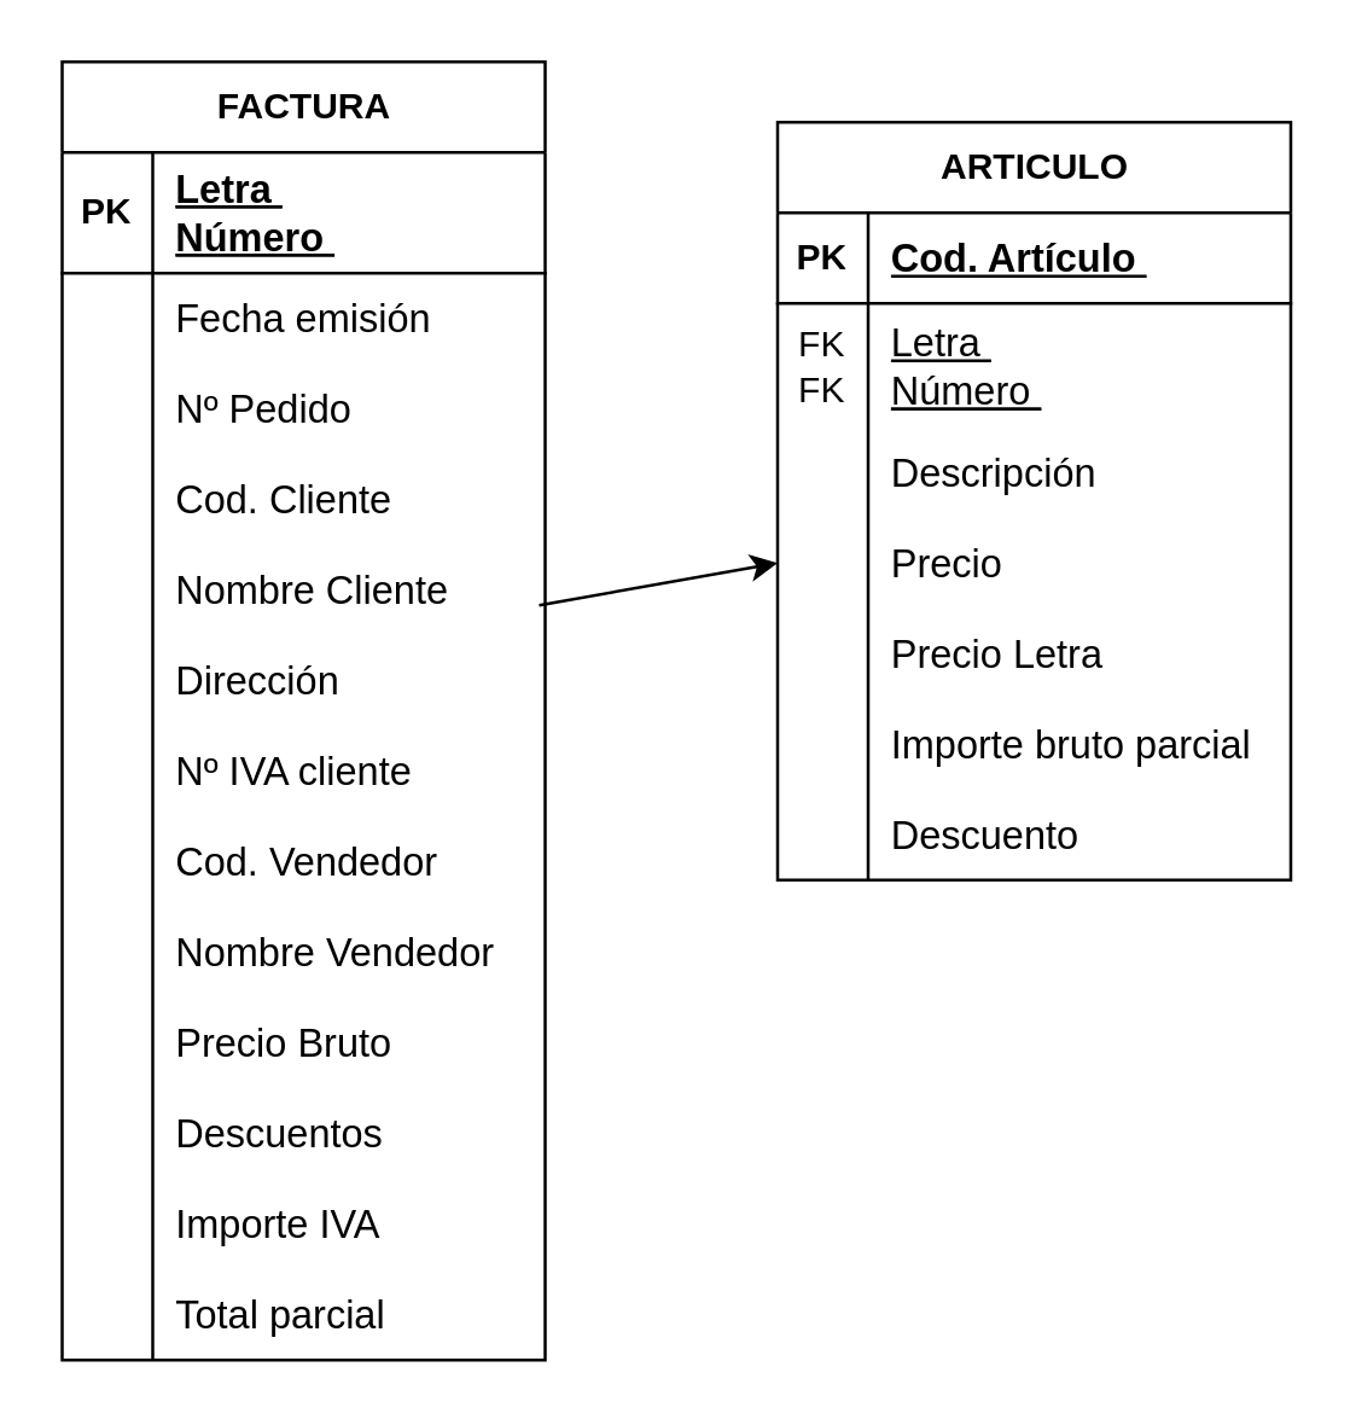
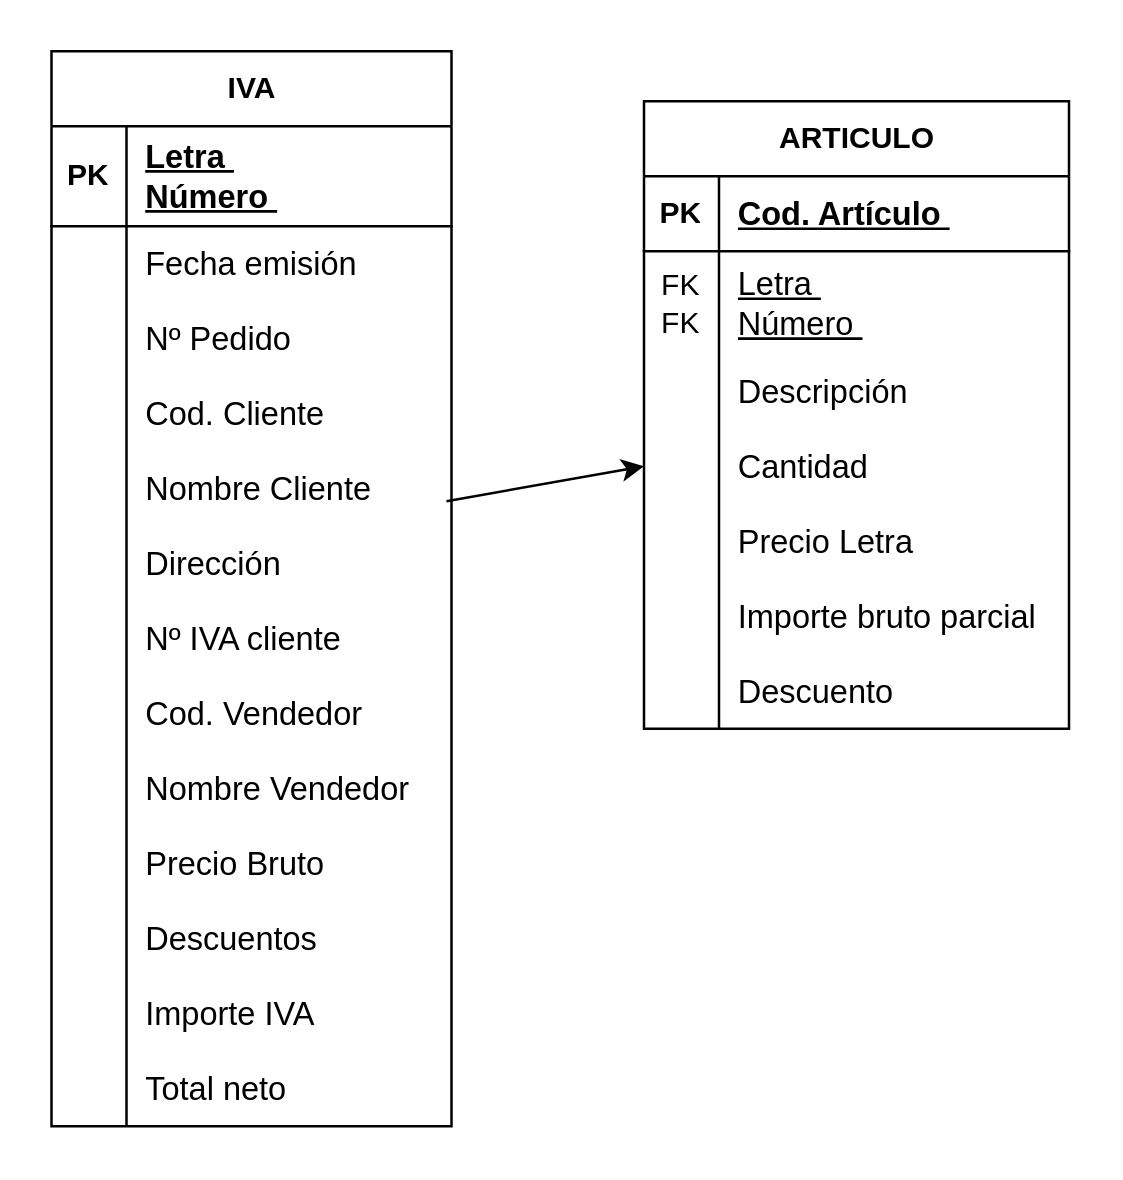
- <mxCell id="2" value="FACTURA" style="shape=table;startSize=30;container=1;collapsible=1;childLayout=tableLayout;fixedRows=1;rowLines=0;fontStyle=1;align=center;resizeLast=1;html=1;" parent="1" vertex="1"><mxGeometry x="20" y="20" width="160" height="430" as="geometry" /></mxCell>
+ <mxCell id="2" value="IVA" style="shape=table;startSize=30;container=1;collapsible=1;childLayout=tableLayout;fixedRows=1;rowLines=0;fontStyle=1;align=center;resizeLast=1;html=1;" parent="1" vertex="1"><mxGeometry x="20" y="20" width="160" height="430" as="geometry" /></mxCell>
- <mxCell id="54" value="&lt;font style=&quot;font-size: 13px;&quot;&gt;Precio&lt;/font&gt;" style="shape=partialRectangle;connectable=0;fillColor=none;top=0;left=0;bottom=0;right=0;align=left;spacingLeft=6;overflow=hidden;whiteSpace=wrap;html=1;" parent="52" vertex="1"><mxGeometry x="30" width="140" height="30" as="geometry"><mxRectangle width="140" height="30" as="alternateBounds" /></mxGeometry></mxCell>
+ <mxCell id="54" value="&lt;font style=&quot;font-size: 13px;&quot;&gt;Cantidad&lt;/font&gt;" style="shape=partialRectangle;connectable=0;fillColor=none;top=0;left=0;bottom=0;right=0;align=left;spacingLeft=6;overflow=hidden;whiteSpace=wrap;html=1;" parent="52" vertex="1"><mxGeometry x="30" width="140" height="30" as="geometry"><mxRectangle width="140" height="30" as="alternateBounds" /></mxGeometry></mxCell>
- <mxCell id="41" value="&lt;font style=&quot;font-size: 13px;&quot;&gt;Total parcial&amp;nbsp;&lt;/font&gt;" style="shape=partialRectangle;connectable=0;fillColor=none;top=0;left=0;bottom=0;right=0;align=left;spacingLeft=6;overflow=hidden;whiteSpace=wrap;html=1;" parent="39" vertex="1"><mxGeometry x="30" width="130" height="30" as="geometry"><mxRectangle width="130" height="30" as="alternateBounds" /></mxGeometry></mxCell>
+ <mxCell id="41" value="&lt;font style=&quot;font-size: 13px;&quot;&gt;Total neto&amp;nbsp;&lt;/font&gt;" style="shape=partialRectangle;connectable=0;fillColor=none;top=0;left=0;bottom=0;right=0;align=left;spacingLeft=6;overflow=hidden;whiteSpace=wrap;html=1;" parent="39" vertex="1"><mxGeometry x="30" width="130" height="30" as="geometry"><mxRectangle width="130" height="30" as="alternateBounds" /></mxGeometry></mxCell>
